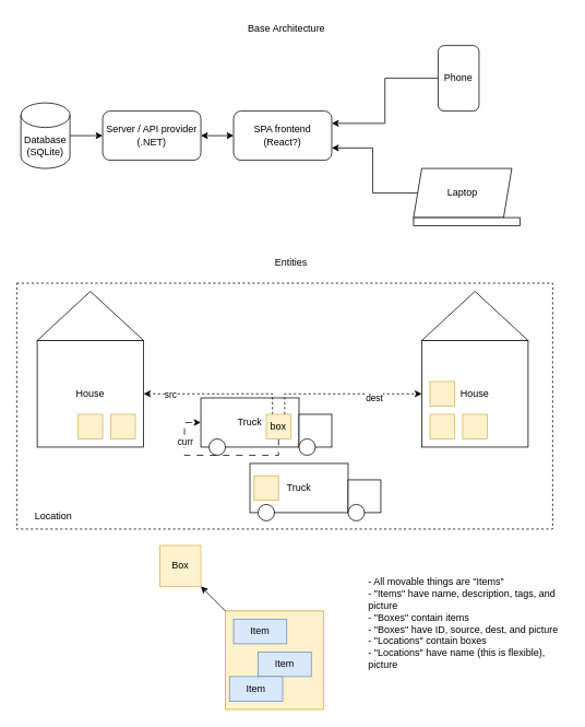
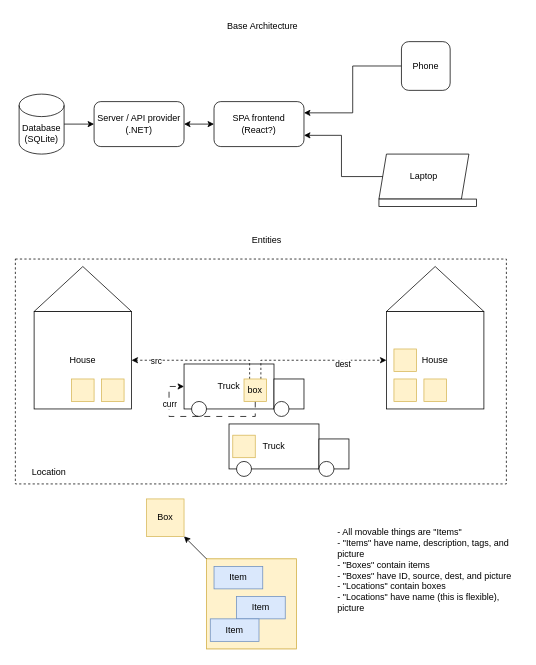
- <mxCell id="7" value="Phone" style="rounded=1;whiteSpace=wrap;html=1;" vertex="1" parent="1"><mxGeometry x="535" y="55" width="50" height="80" as="geometry" /></mxCell>
+ <mxCell id="7" value="Phone" style="rounded=1;whiteSpace=wrap;html=1;" vertex="1" parent="1"><mxGeometry x="535" y="55" width="65" height="65" as="geometry" /></mxCell>
